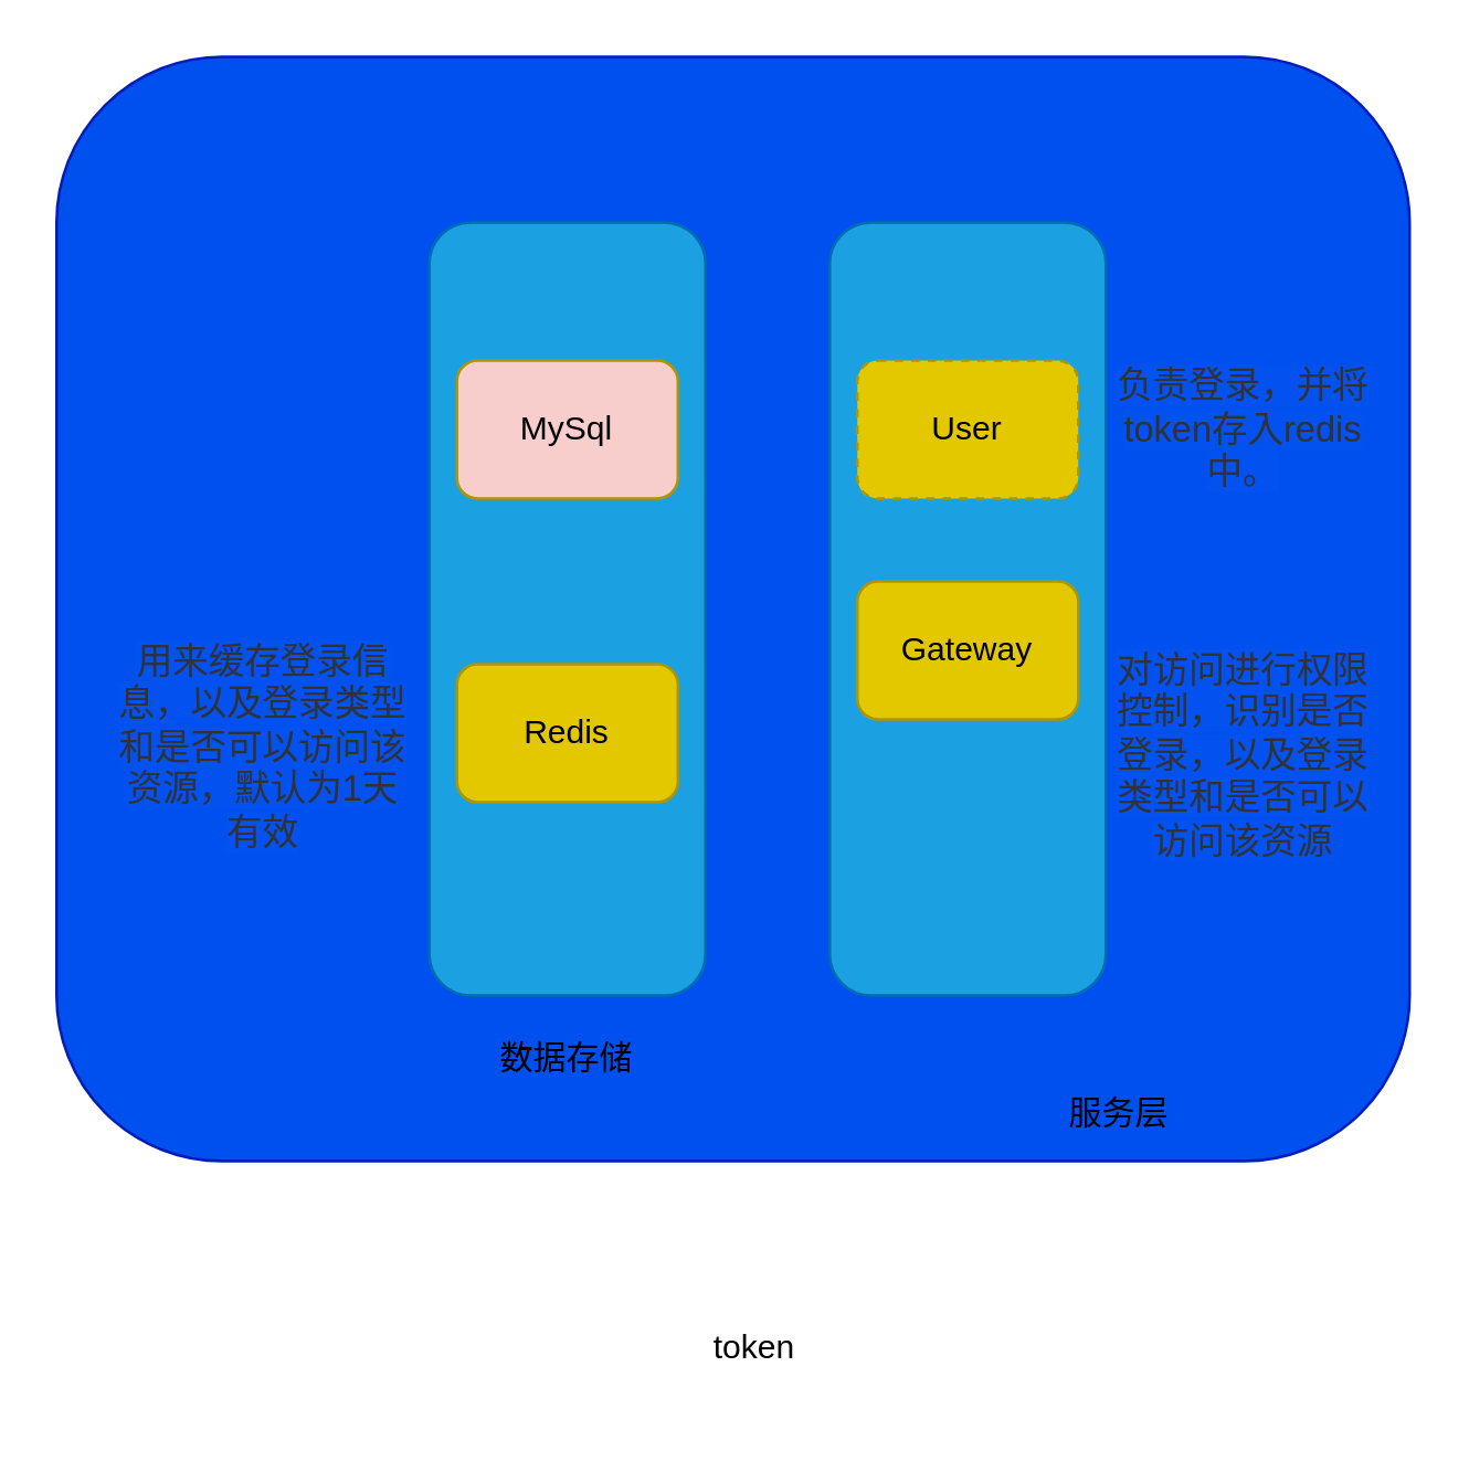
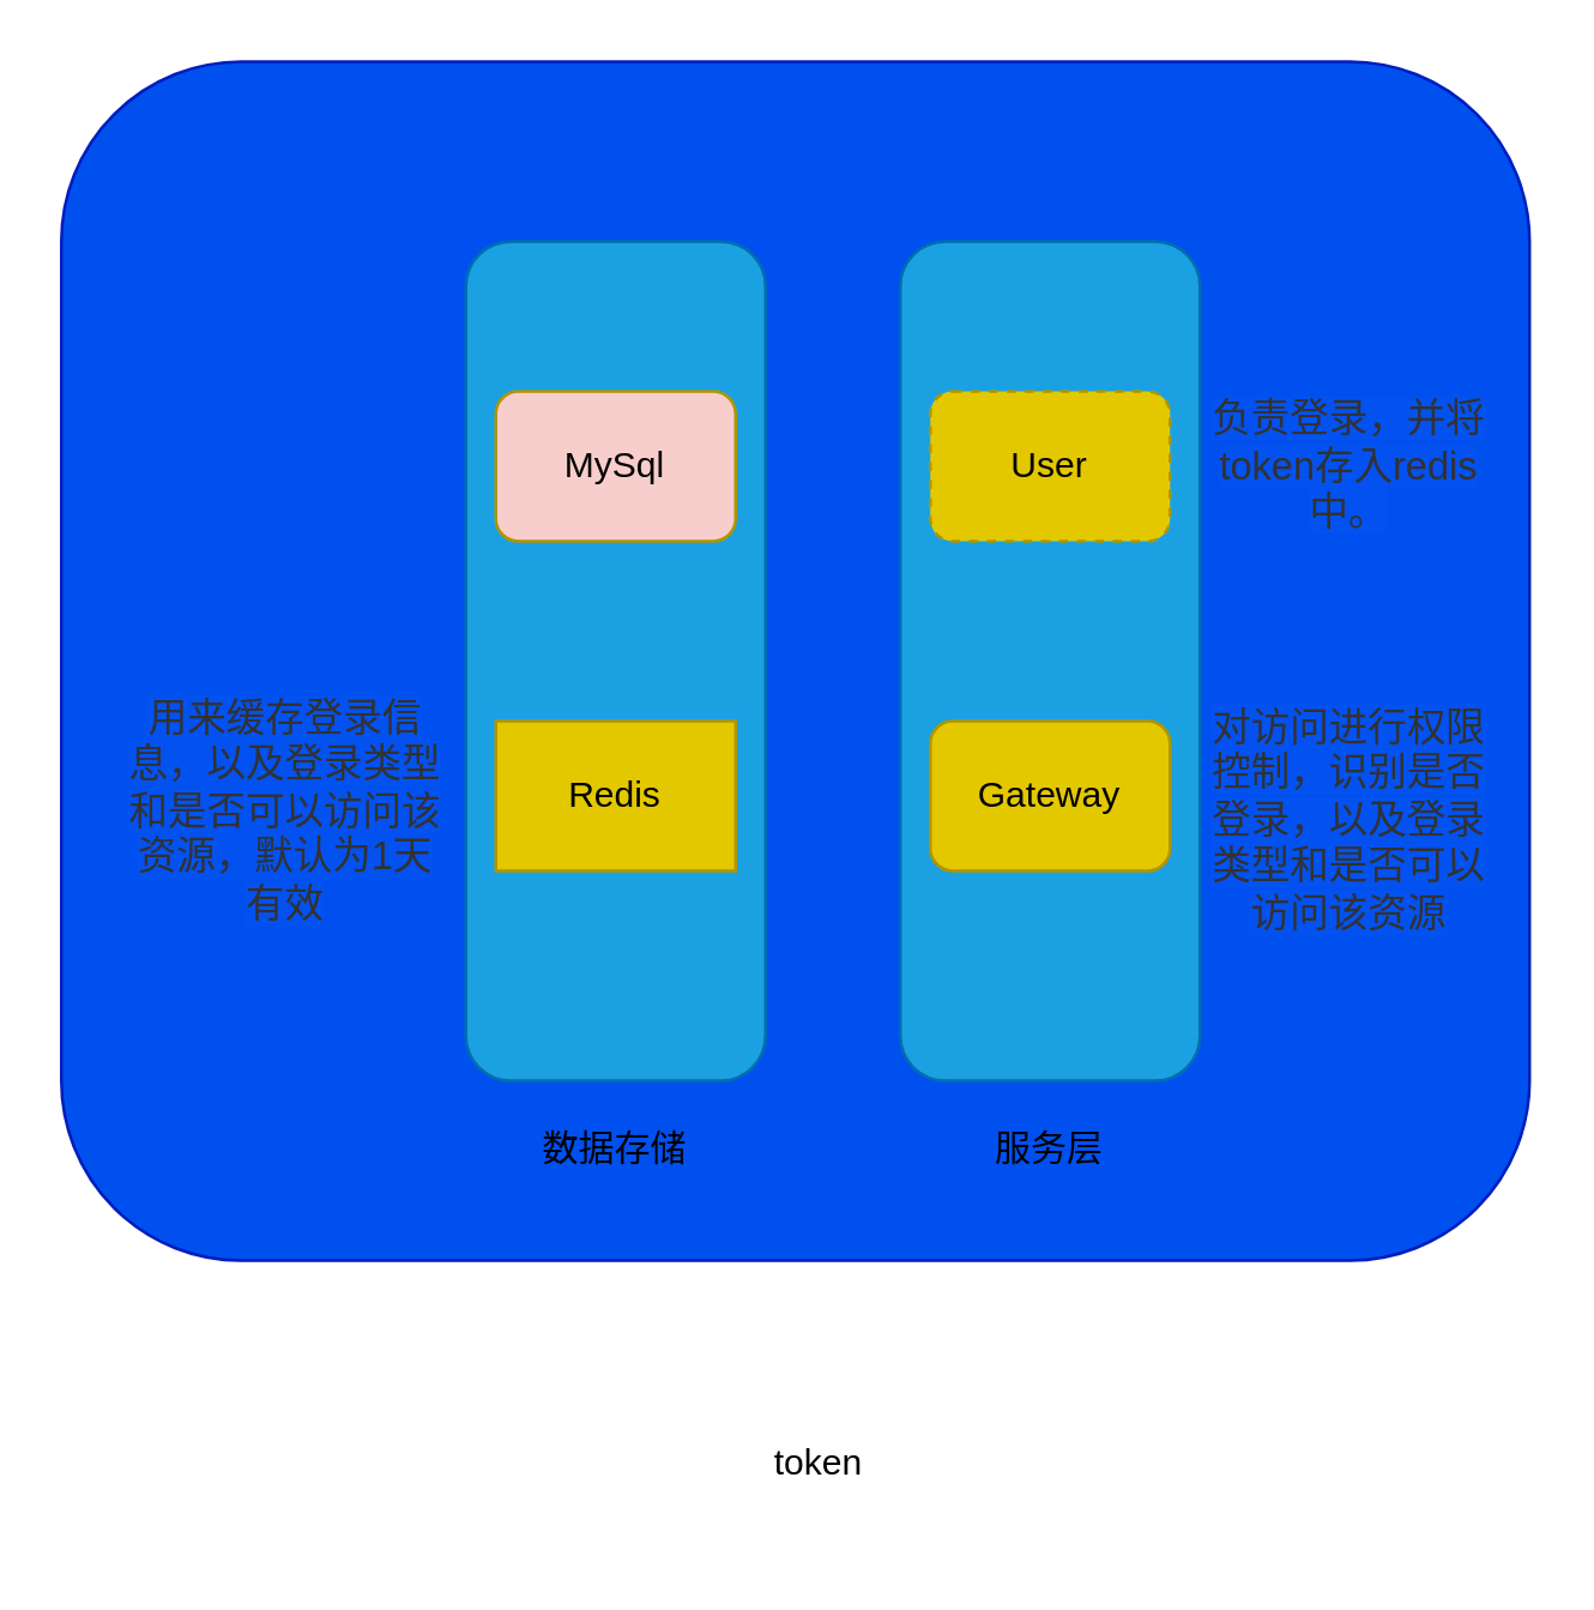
- <mxCell id="10" value="Gateway" style="rounded=1;whiteSpace=wrap;html=1;fillColor=#e3c800;strokeColor=#B09500;fontColor=#000000;" vertex="1" parent="1"><mxGeometry x="310" y="210" width="80" height="50" as="geometry" /></mxCell>
+ <mxCell id="10" value="Gateway" style="rounded=1;whiteSpace=wrap;html=1;fillColor=#e3c800;strokeColor=#B09500;fontColor=#000000;" vertex="1" parent="1"><mxGeometry x="310" y="240" width="80" height="50" as="geometry" /></mxCell>
- <mxCell id="6" value="Redis" style="rounded=1;whiteSpace=wrap;html=1;fillColor=#e3c800;strokeColor=#B09500;fontColor=#000000;" parent="1" vertex="1"><mxGeometry x="165" y="240" width="80" height="50" as="geometry" /></mxCell>
+ <mxCell id="6" value="Redis" style="whiteSpace=wrap;html=1;fillColor=#e3c800;strokeColor=#B09500;fontColor=#000000;rounded=0;" parent="1" vertex="1"><mxGeometry x="165" y="240" width="80" height="50" as="geometry" /></mxCell>
- <mxCell id="11" value="服务层" style="text;html=1;strokeColor=none;fillColor=none;align=center;verticalAlign=middle;whiteSpace=wrap;rounded=0;" vertex="1" parent="1"><mxGeometry x="370" y="390" width="70" height="25" as="geometry" /></mxCell>
+ <mxCell id="11" value="服务层" style="text;html=1;strokeColor=none;fillColor=none;align=center;verticalAlign=middle;whiteSpace=wrap;rounded=0;" vertex="1" parent="1"><mxGeometry x="315" y="370" width="70" height="25" as="geometry" /></mxCell>
